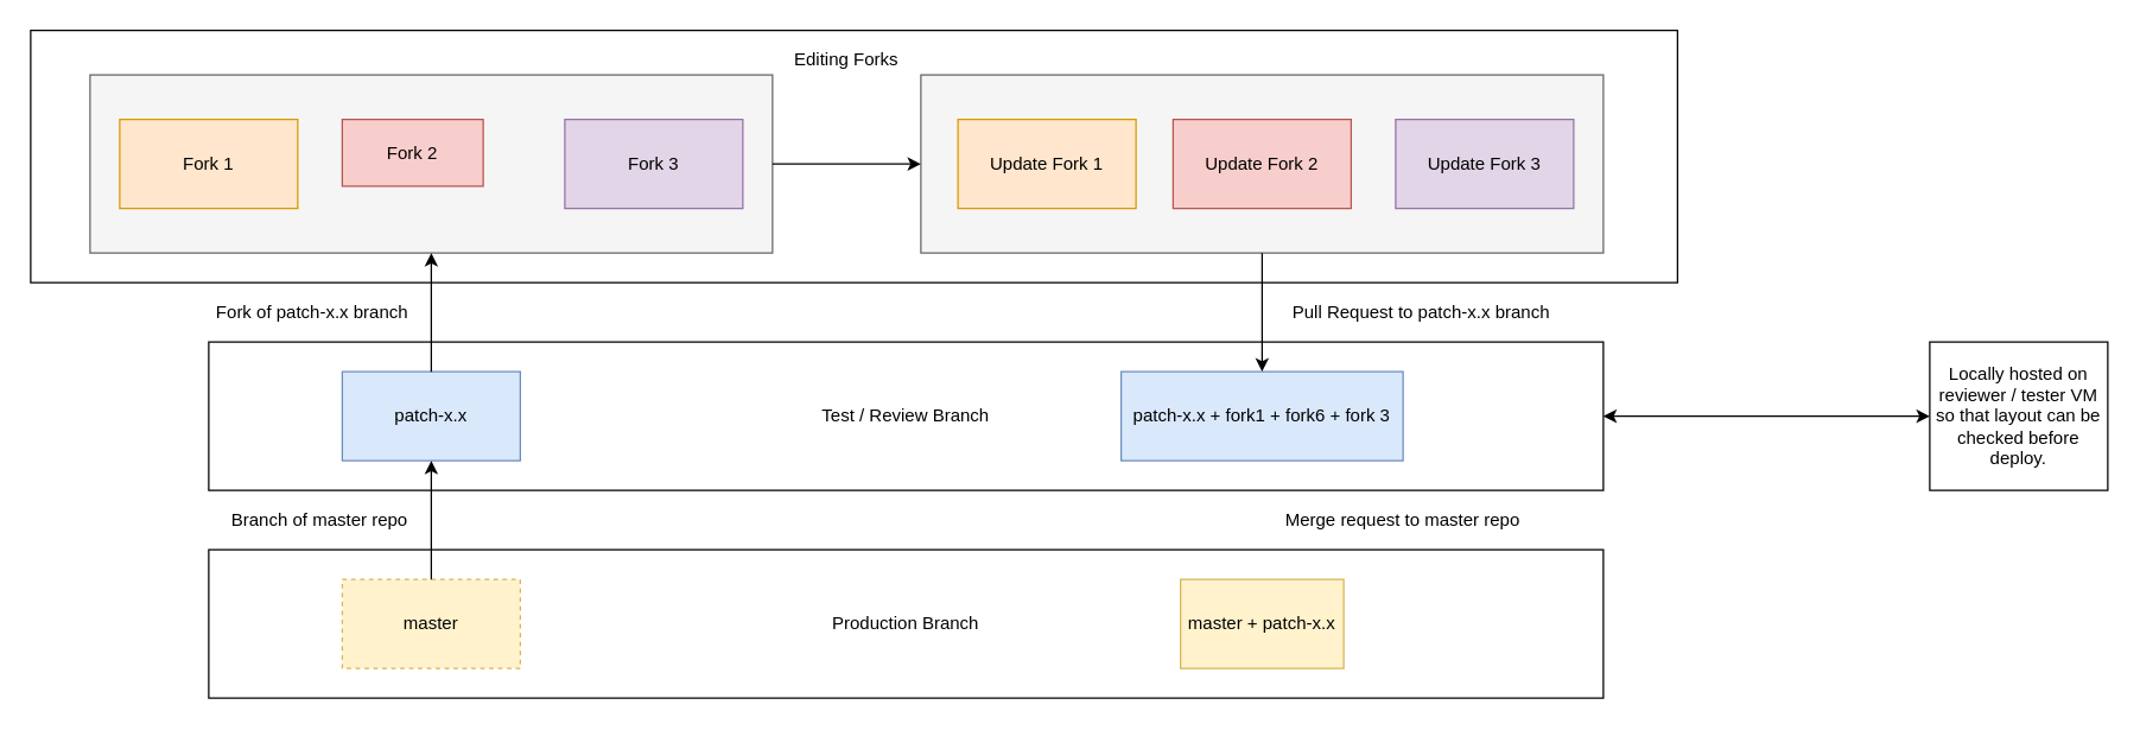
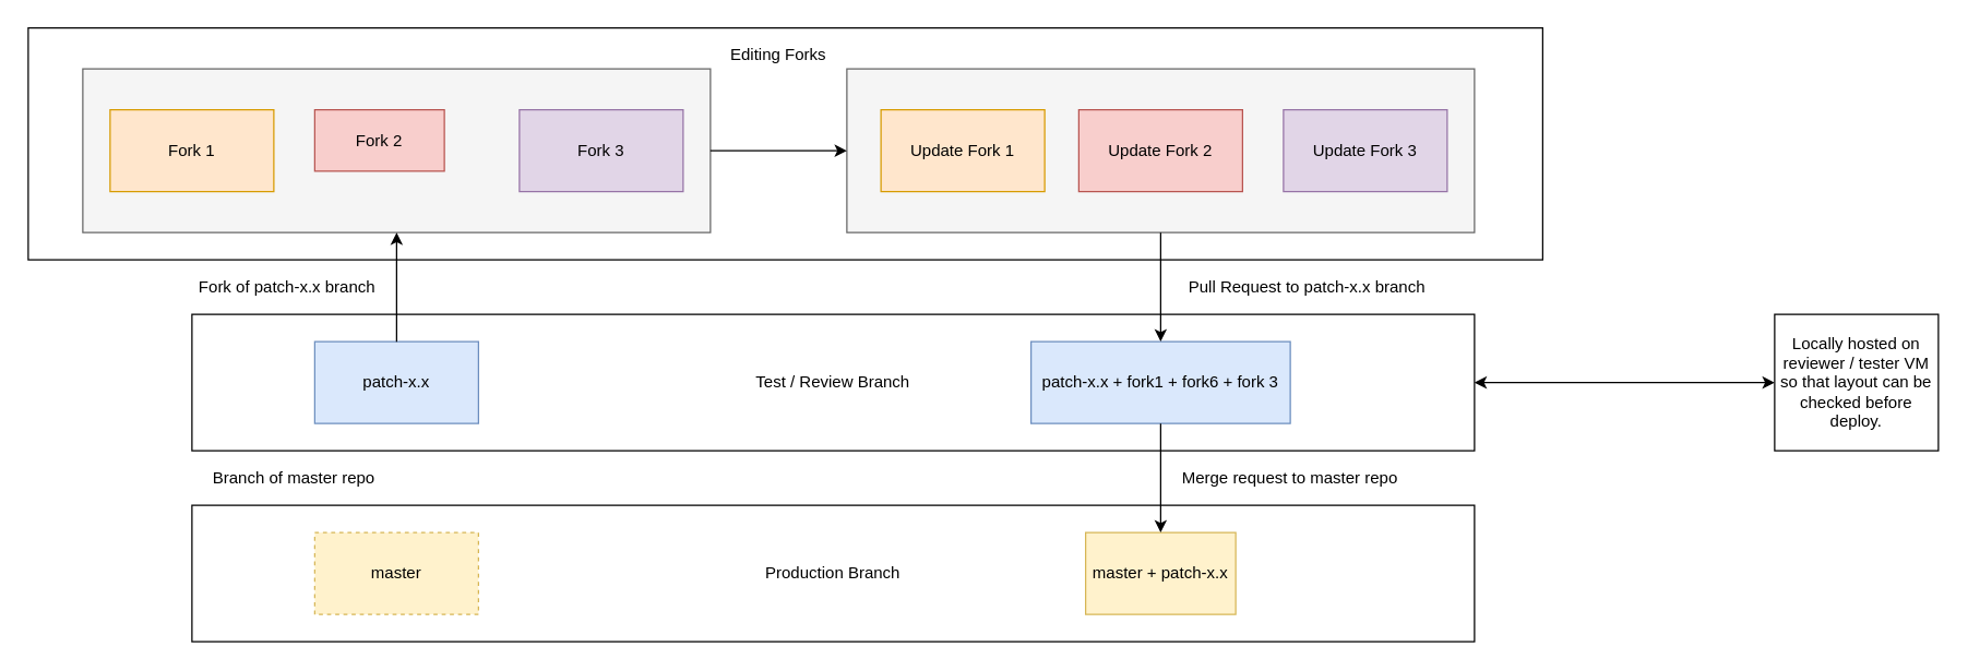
+ <mxCell id="21" value="" style="endArrow=classic;html=1;entryX=0.5;entryY=0;entryDx=0;entryDy=0;exitX=0.5;exitY=1;exitDx=0;exitDy=0;" edge="1" parent="1" source="14" target="8"><mxGeometry width="50" height="50" relative="1" as="geometry"><mxPoint x="780" y="400" as="sourcePoint" /><mxPoint x="830" y="350" as="targetPoint" /></mxGeometry></mxCell>
- <mxCell id="10" value="" style="endArrow=classic;html=1;exitX=0.5;exitY=0;exitDx=0;exitDy=0;entryX=0.5;entryY=1;entryDx=0;entryDy=0;" edge="1" parent="1" source="7" target="9"><mxGeometry width="50" height="50" relative="1" as="geometry"><mxPoint x="-60" y="330" as="sourcePoint" /><mxPoint x="-10" y="280" as="targetPoint" /></mxGeometry></mxCell>
